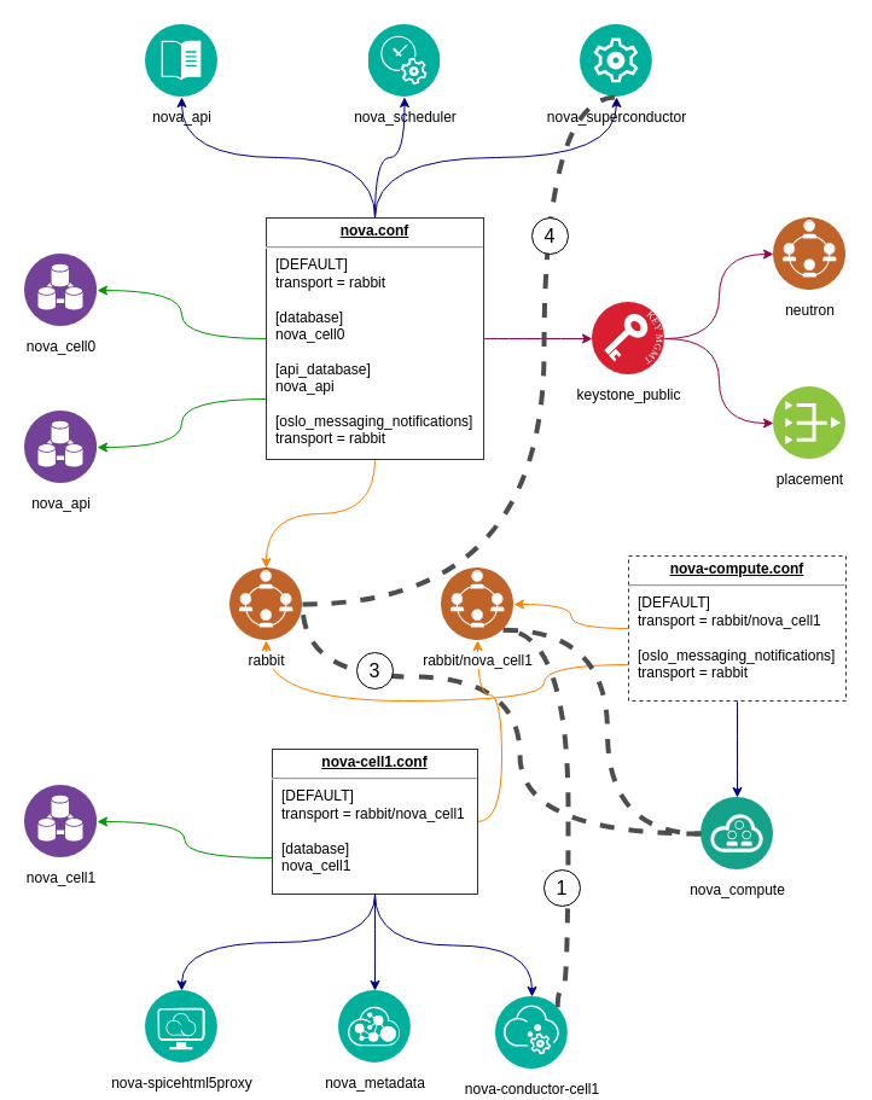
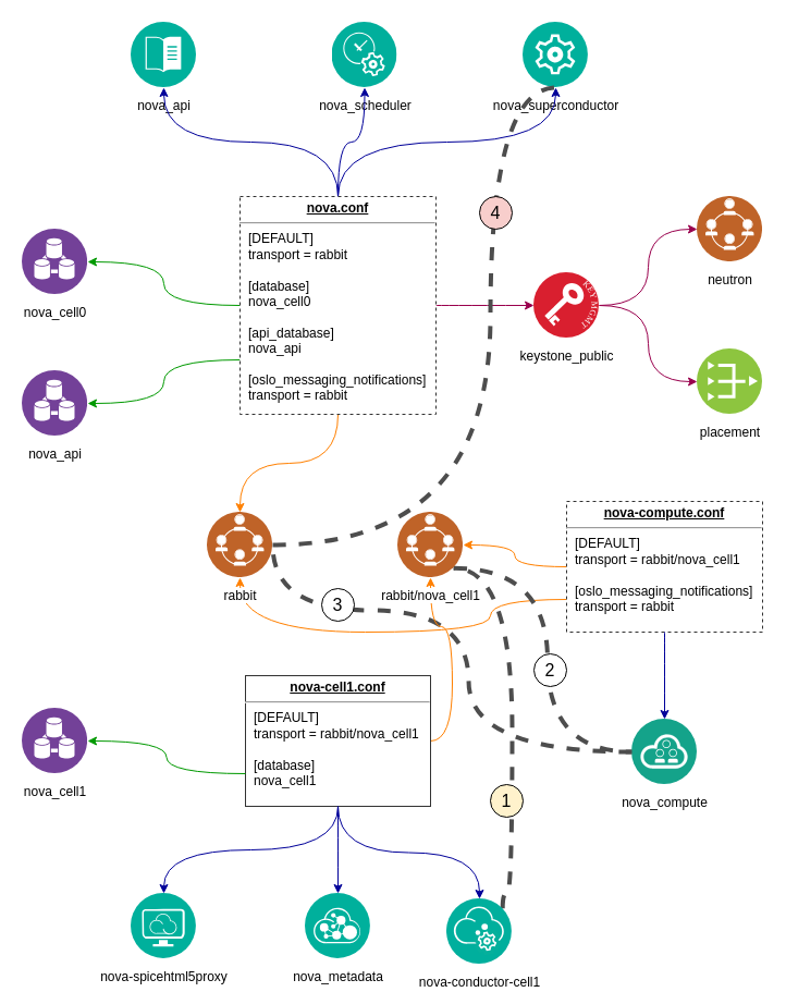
- <mxCell id="44" value="&lt;font style=&quot;font-size: 16px&quot;&gt;4&lt;/font&gt;" style="ellipse;whiteSpace=wrap;html=1;aspect=fixed;" parent="1" vertex="1"><mxGeometry x="440" y="180" width="30" height="30" as="geometry" /></mxCell>
+ <mxCell id="44" value="&lt;font style=&quot;font-size: 16px&quot;&gt;4&lt;/font&gt;" style="ellipse;whiteSpace=wrap;html=1;aspect=fixed;fillColor=#f8cecc;" parent="1" vertex="1"><mxGeometry x="440" y="180" width="30" height="30" as="geometry" /></mxCell>
- <mxCell id="27" value="&lt;p style=&quot;margin: 0px ; margin-top: 4px ; text-align: center ; text-decoration: underline&quot;&gt;&lt;b&gt;nova.conf&lt;/b&gt;&lt;/p&gt;&lt;hr&gt;&lt;p style=&quot;margin: 0px 0px 0px 8px&quot;&gt;[DEFAULT]&lt;/p&gt;&lt;p style=&quot;margin: 0px 0px 0px 8px&quot;&gt;transport = rabbit&lt;/p&gt;&lt;p style=&quot;margin: 0px 0px 0px 8px&quot;&gt;&lt;br&gt;&lt;/p&gt;&lt;p style=&quot;margin: 0px 0px 0px 8px&quot;&gt;[database]&lt;/p&gt;&lt;p style=&quot;margin: 0px 0px 0px 8px&quot;&gt;nova_cell0&lt;/p&gt;&lt;p style=&quot;margin: 0px 0px 0px 8px&quot;&gt;&lt;br&gt;&lt;/p&gt;&lt;p style=&quot;margin: 0px 0px 0px 8px&quot;&gt;[api_database]&lt;/p&gt;&lt;p style=&quot;margin: 0px 0px 0px 8px&quot;&gt;nova_api&lt;/p&gt;&lt;p style=&quot;margin: 0px 0px 0px 8px&quot;&gt;&lt;br&gt;&lt;/p&gt;&lt;p style=&quot;margin: 0px 0px 0px 8px&quot;&gt;[oslo_messaging_notifications]&lt;/p&gt;&lt;p style=&quot;margin: 0px 0px 0px 8px&quot;&gt;transport = rabbit&lt;/p&gt;" style="verticalAlign=top;align=left;overflow=fill;fontSize=12;fontFamily=Helvetica;html=1;strokeColor=#333333;" parent="1" vertex="1"><mxGeometry x="220" y="180" width="180" height="200" as="geometry" /></mxCell>
+ <mxCell id="27" value="&lt;p style=&quot;margin: 0px ; margin-top: 4px ; text-align: center ; text-decoration: underline&quot;&gt;&lt;b&gt;nova.conf&lt;/b&gt;&lt;/p&gt;&lt;hr&gt;&lt;p style=&quot;margin: 0px 0px 0px 8px&quot;&gt;[DEFAULT]&lt;/p&gt;&lt;p style=&quot;margin: 0px 0px 0px 8px&quot;&gt;transport = rabbit&lt;/p&gt;&lt;p style=&quot;margin: 0px 0px 0px 8px&quot;&gt;&lt;br&gt;&lt;/p&gt;&lt;p style=&quot;margin: 0px 0px 0px 8px&quot;&gt;[database]&lt;/p&gt;&lt;p style=&quot;margin: 0px 0px 0px 8px&quot;&gt;nova_cell0&lt;/p&gt;&lt;p style=&quot;margin: 0px 0px 0px 8px&quot;&gt;&lt;br&gt;&lt;/p&gt;&lt;p style=&quot;margin: 0px 0px 0px 8px&quot;&gt;[api_database]&lt;/p&gt;&lt;p style=&quot;margin: 0px 0px 0px 8px&quot;&gt;nova_api&lt;/p&gt;&lt;p style=&quot;margin: 0px 0px 0px 8px&quot;&gt;&lt;br&gt;&lt;/p&gt;&lt;p style=&quot;margin: 0px 0px 0px 8px&quot;&gt;[oslo_messaging_notifications]&lt;/p&gt;&lt;p style=&quot;margin: 0px 0px 0px 8px&quot;&gt;transport = rabbit&lt;/p&gt;" style="verticalAlign=top;align=left;overflow=fill;fontSize=12;fontFamily=Helvetica;html=1;strokeColor=#333333;dashed=1;" parent="1" vertex="1"><mxGeometry x="220" y="180" width="180" height="200" as="geometry" /></mxCell>
+ <mxCell id="42" value="&lt;font style=&quot;font-size: 16px&quot;&gt;2&lt;/font&gt;" style="ellipse;whiteSpace=wrap;html=1;aspect=fixed;" parent="1" vertex="1"><mxGeometry x="490" y="600" width="30" height="30" as="geometry" /></mxCell>
- <mxCell id="41" value="&lt;font style=&quot;font-size: 16px&quot;&gt;1&lt;/font&gt;" style="ellipse;whiteSpace=wrap;html=1;aspect=fixed;" parent="1" vertex="1"><mxGeometry x="450" y="720" width="30" height="30" as="geometry" /></mxCell>
+ <mxCell id="41" value="&lt;font style=&quot;font-size: 16px&quot;&gt;1&lt;/font&gt;" style="ellipse;whiteSpace=wrap;html=1;aspect=fixed;fillColor=#fff2cc;" parent="1" vertex="1"><mxGeometry x="450" y="720" width="30" height="30" as="geometry" /></mxCell>
